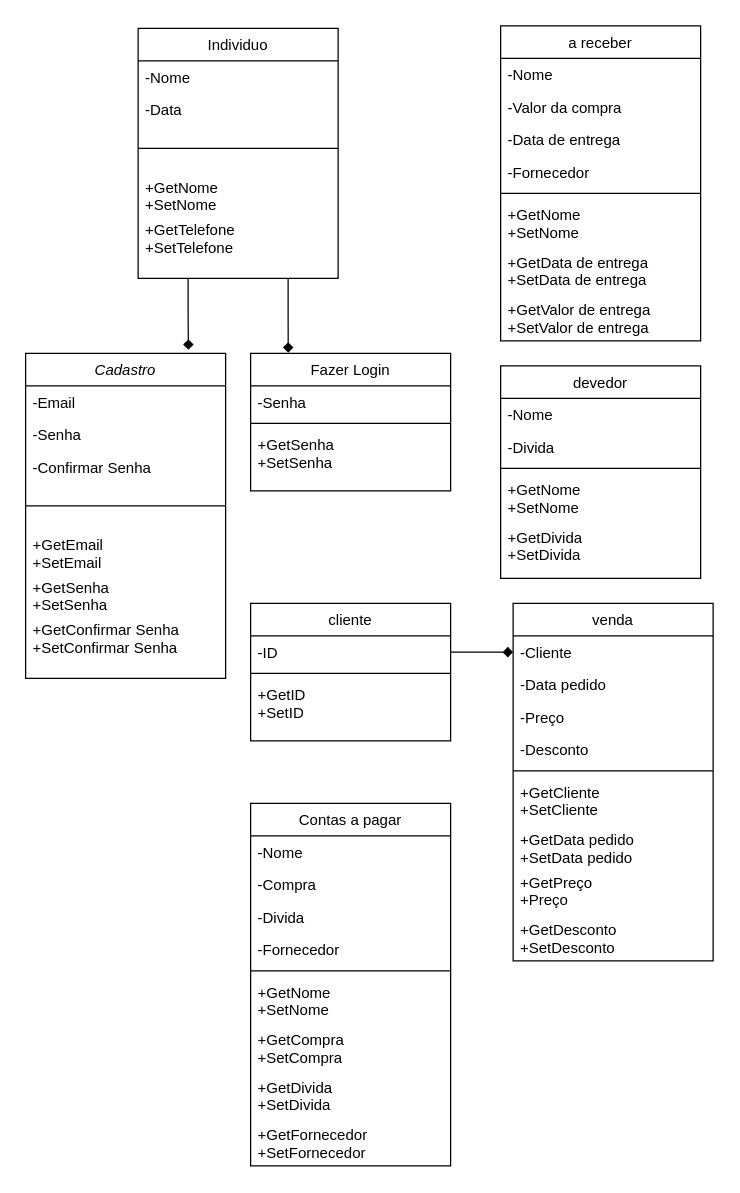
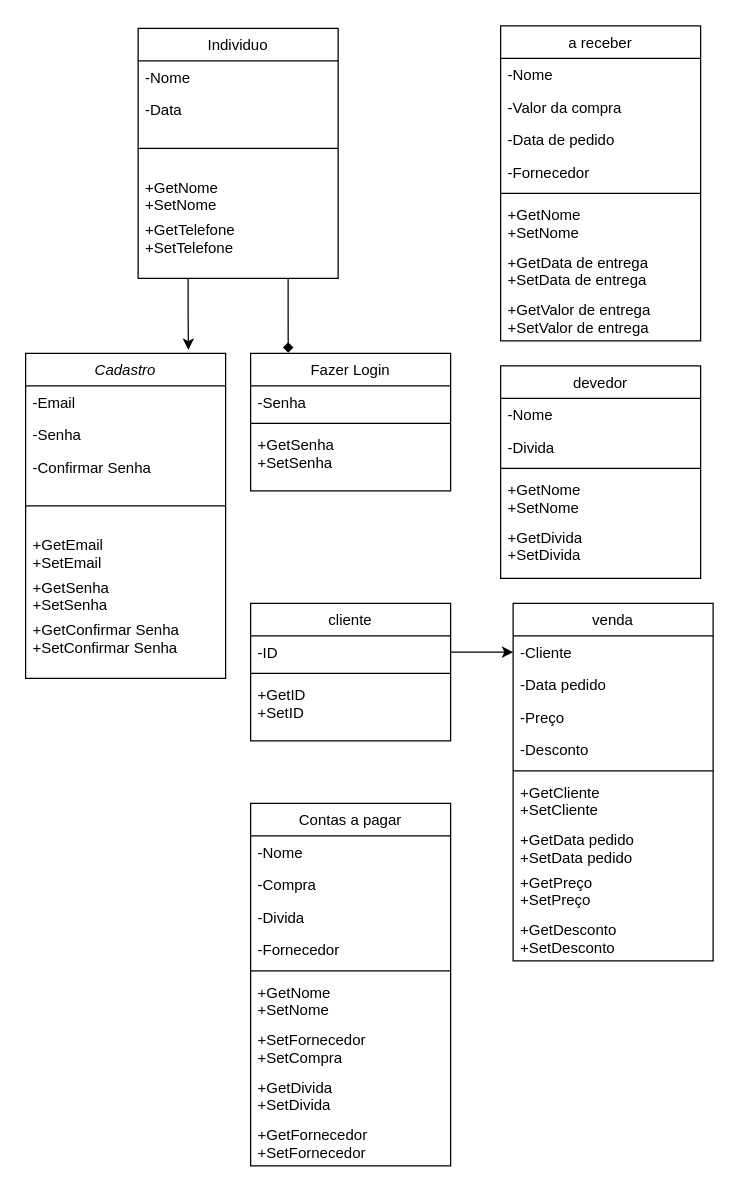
- <mxCell id="27" value="-Data de entrega" style="text;align=left;verticalAlign=top;spacingLeft=4;spacingRight=4;overflow=hidden;rotatable=0;points=[[0,0.5],[1,0.5]];portConstraint=eastwest;rounded=0;shadow=0;html=0;" parent="24" vertex="1"><mxGeometry y="78" width="160" height="26" as="geometry" /></mxCell>
+ <mxCell id="27" value="-Data de pedido" style="text;align=left;verticalAlign=top;spacingLeft=4;spacingRight=4;overflow=hidden;rotatable=0;points=[[0,0.5],[1,0.5]];portConstraint=eastwest;rounded=0;shadow=0;html=0;" parent="24" vertex="1"><mxGeometry y="78" width="160" height="26" as="geometry" /></mxCell>
- <mxCell id="45" style="edgeStyle=orthogonalEdgeStyle;rounded=0;orthogonalLoop=1;jettySize=auto;html=1;exitX=0.25;exitY=1;exitDx=0;exitDy=0;entryX=0.814;entryY=-0.011;entryDx=0;entryDy=0;entryPerimeter=0;endArrow=diamond;" parent="1" source="39" target="2" edge="1"><mxGeometry relative="1" as="geometry" /></mxCell>
+ <mxCell id="45" style="edgeStyle=orthogonalEdgeStyle;rounded=0;orthogonalLoop=1;jettySize=auto;html=1;exitX=0.25;exitY=1;exitDx=0;exitDy=0;entryX=0.814;entryY=-0.011;entryDx=0;entryDy=0;entryPerimeter=0;" parent="1" source="39" target="2" edge="1"><mxGeometry relative="1" as="geometry" /></mxCell>
- <mxCell id="61" style="edgeStyle=orthogonalEdgeStyle;rounded=0;orthogonalLoop=1;jettySize=auto;html=1;exitX=1;exitY=0.5;exitDx=0;exitDy=0;entryX=0;entryY=0.5;entryDx=0;entryDy=0;endArrow=diamond;" edge="1" parent="1" source="58" target="48"><mxGeometry relative="1" as="geometry" /></mxCell>
+ <mxCell id="61" style="edgeStyle=orthogonalEdgeStyle;rounded=0;orthogonalLoop=1;jettySize=auto;html=1;exitX=1;exitY=0.5;exitDx=0;exitDy=0;entryX=0;entryY=0.5;entryDx=0;entryDy=0;" edge="1" parent="1" source="58" target="48"><mxGeometry relative="1" as="geometry" /></mxCell>
- <mxCell id="55" value="+GetPreço&#10;+Preço" style="text;align=left;verticalAlign=top;spacingLeft=4;spacingRight=4;overflow=hidden;rotatable=0;points=[[0,0.5],[1,0.5]];portConstraint=eastwest;fontStyle=0" vertex="1" parent="47"><mxGeometry y="210" width="160" height="38" as="geometry" /></mxCell>
+ <mxCell id="55" value="+GetPreço&#10;+SetPreço" style="text;align=left;verticalAlign=top;spacingLeft=4;spacingRight=4;overflow=hidden;rotatable=0;points=[[0,0.5],[1,0.5]];portConstraint=eastwest;fontStyle=0" vertex="1" parent="47"><mxGeometry y="210" width="160" height="38" as="geometry" /></mxCell>
- <mxCell id="17" value="+GetCompra&#10;+SetCompra" style="text;align=left;verticalAlign=top;spacingLeft=4;spacingRight=4;overflow=hidden;rotatable=0;points=[[0,0.5],[1,0.5]];portConstraint=eastwest;fontStyle=0" parent="10" vertex="1"><mxGeometry y="176" width="160" height="38" as="geometry" /></mxCell>
+ <mxCell id="17" value="+SetFornecedor&#10;+SetCompra" style="text;align=left;verticalAlign=top;spacingLeft=4;spacingRight=4;overflow=hidden;rotatable=0;points=[[0,0.5],[1,0.5]];portConstraint=eastwest;fontStyle=0" parent="10" vertex="1"><mxGeometry y="176" width="160" height="38" as="geometry" /></mxCell>
